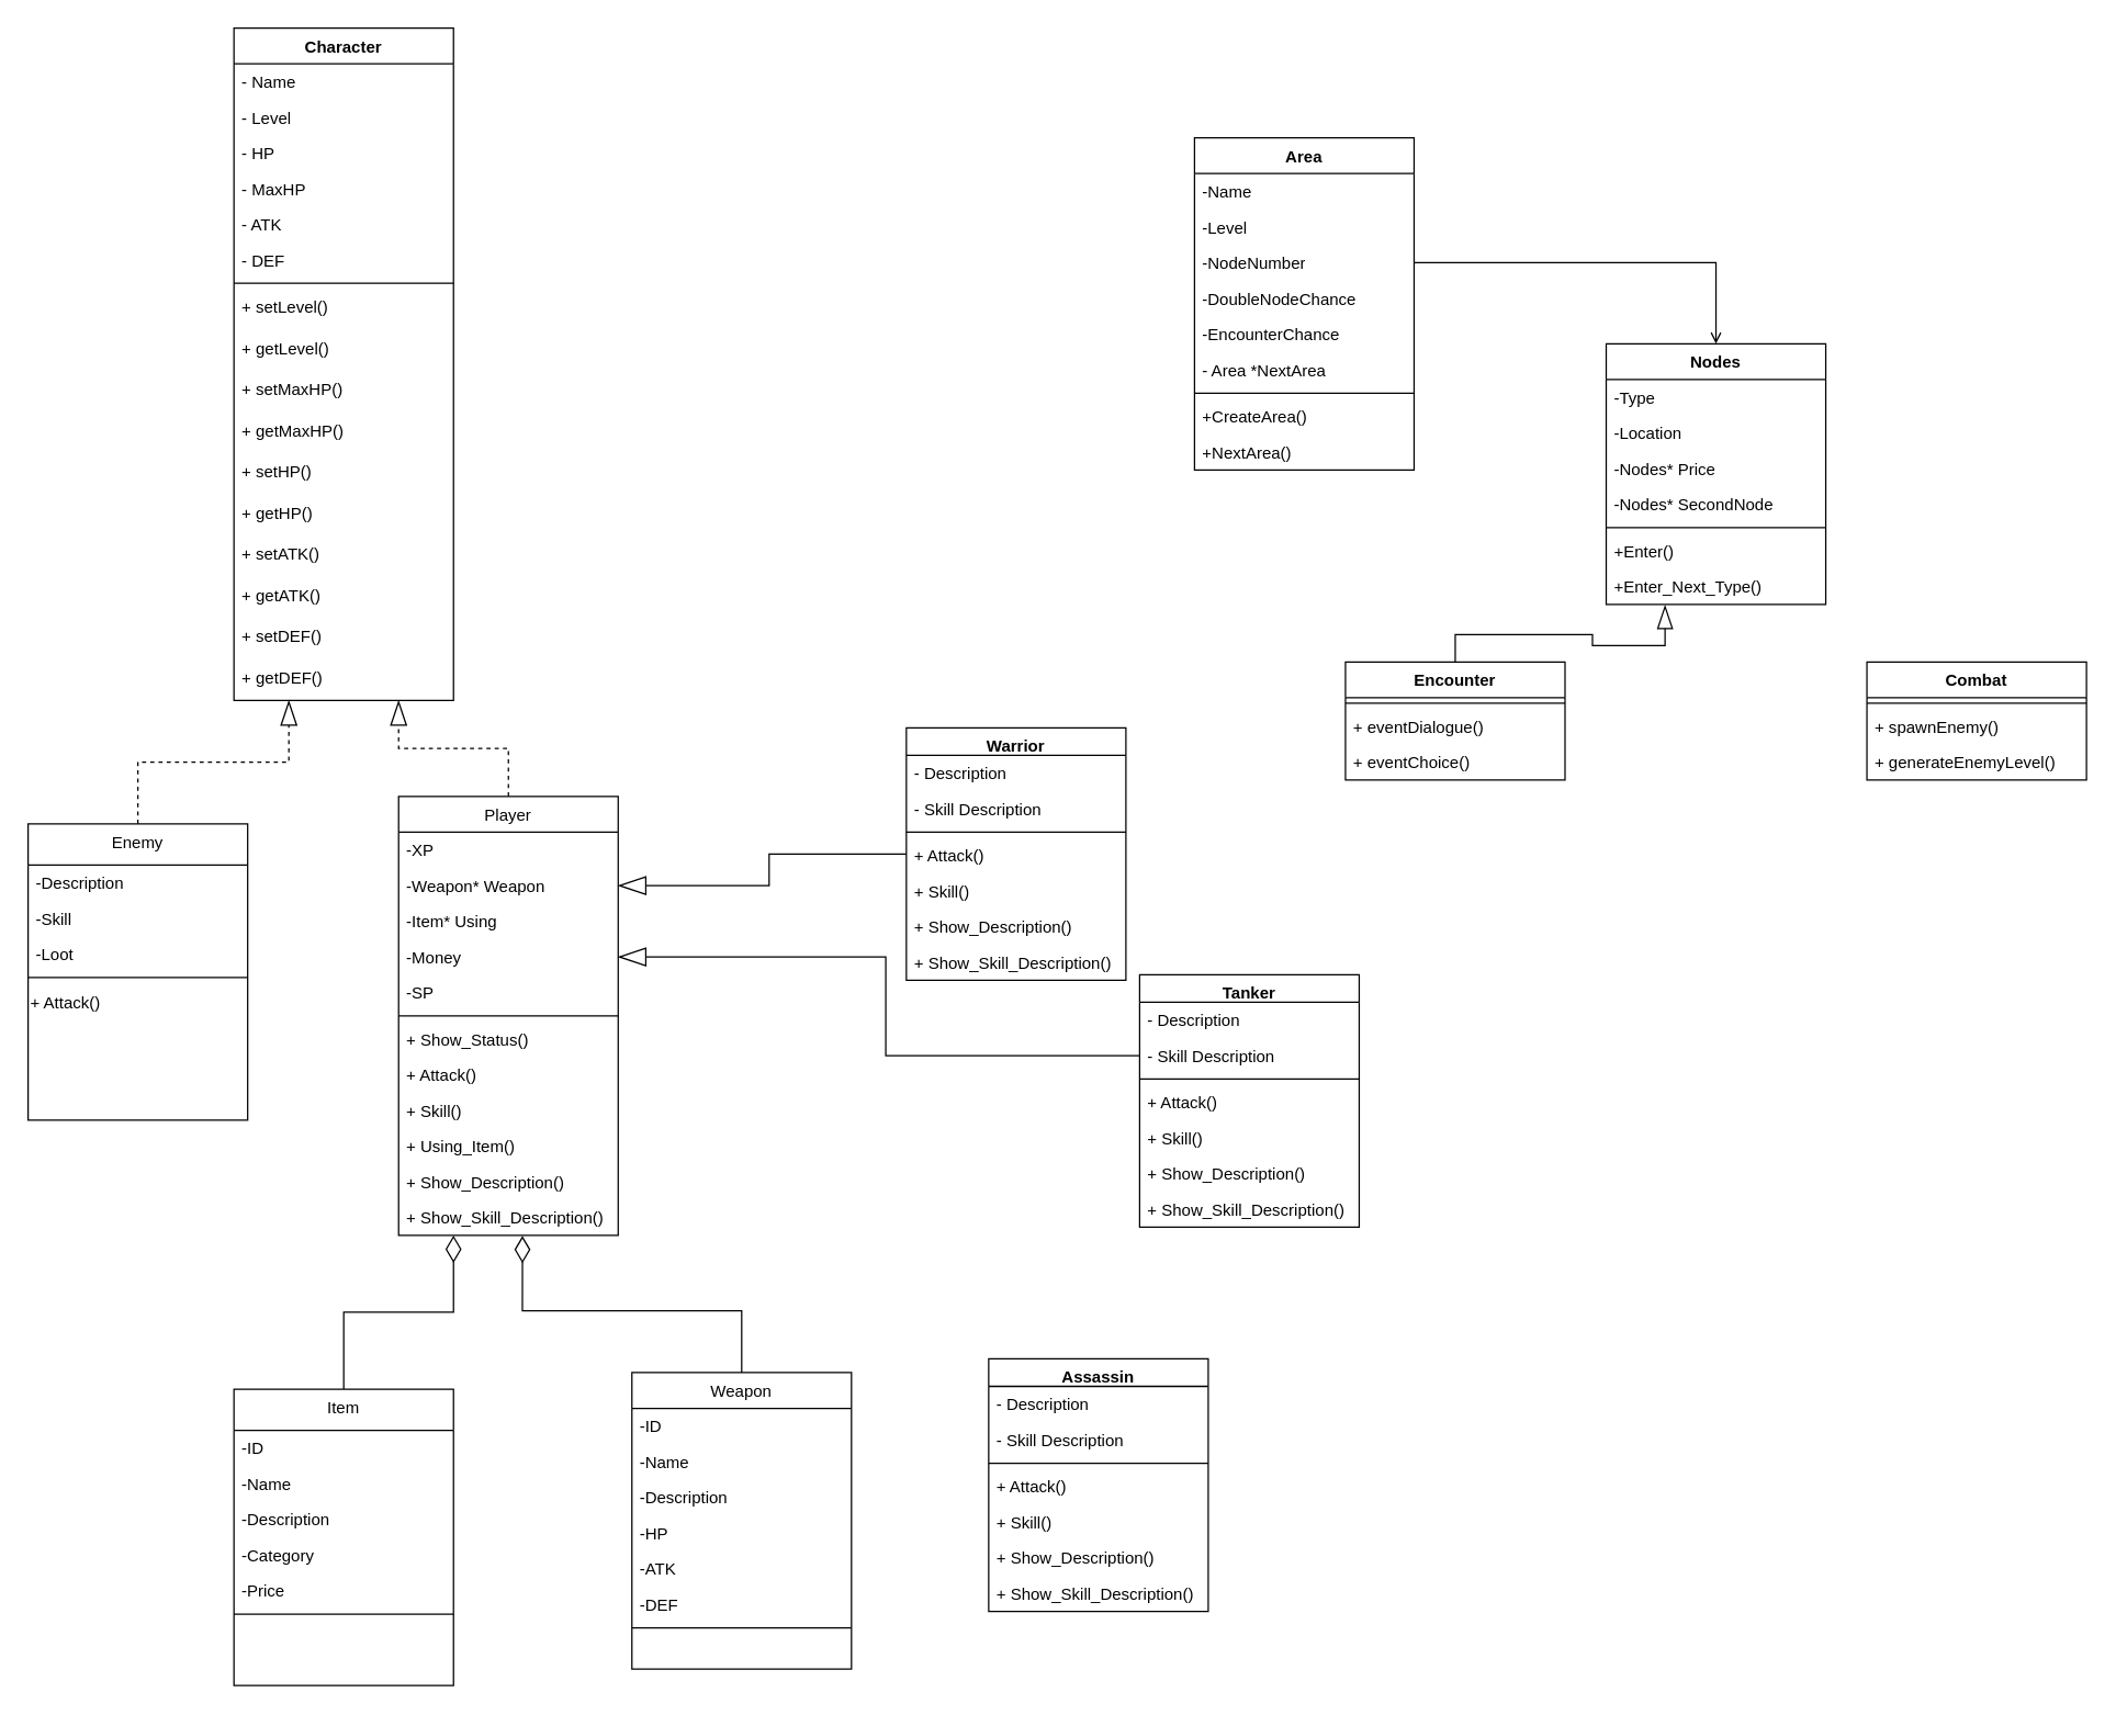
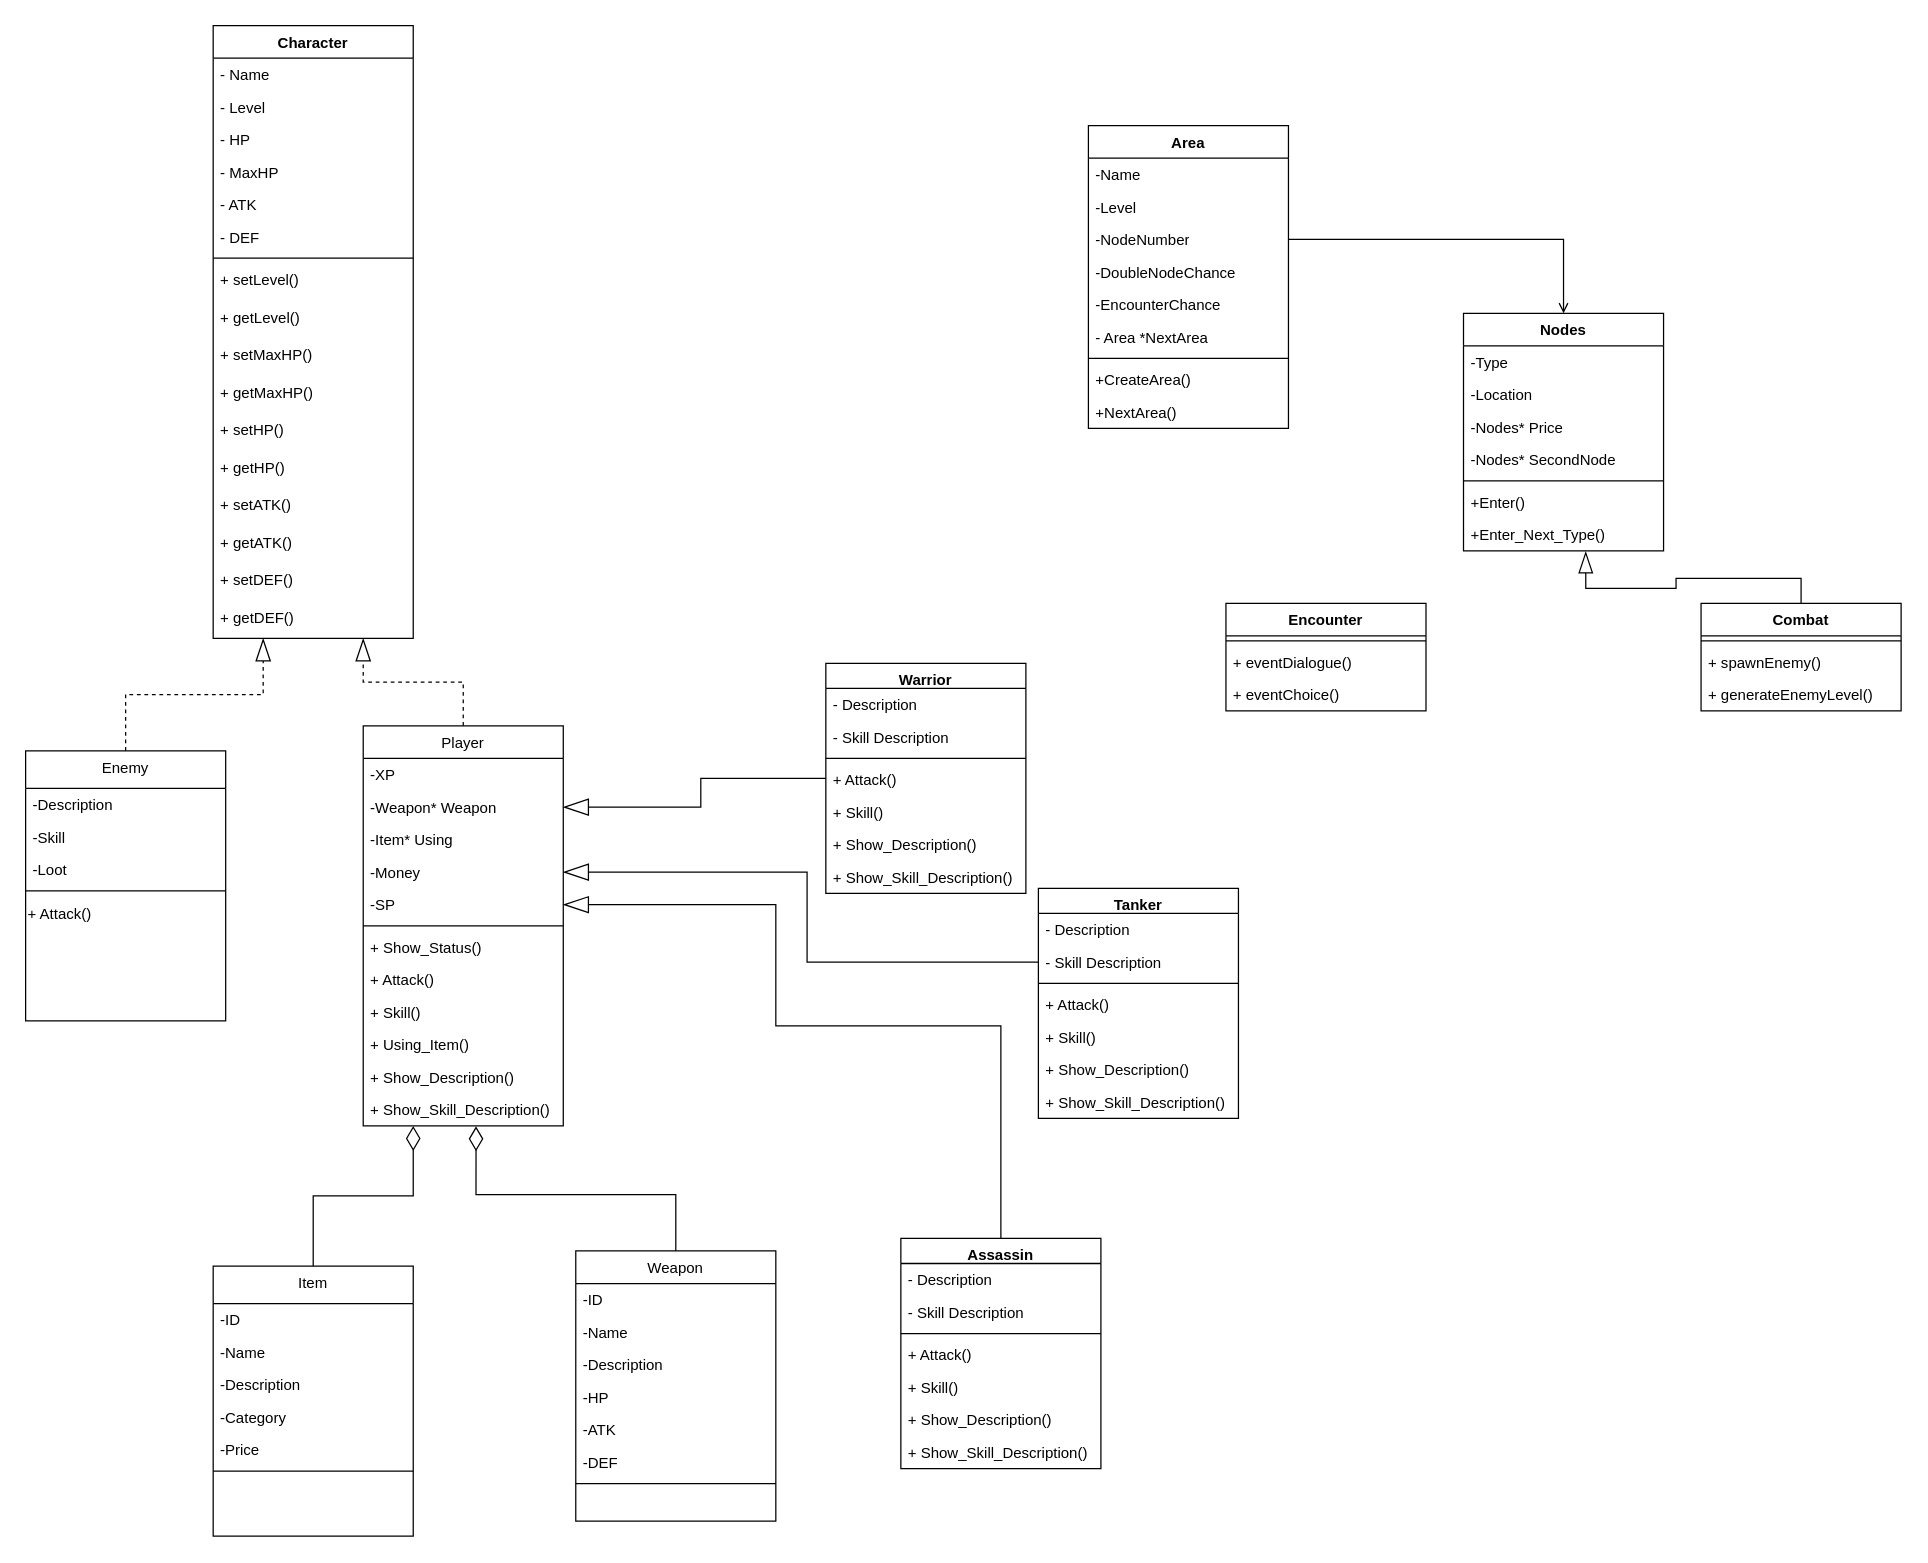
- <mxCell id="112" style="edgeStyle=orthogonalEdgeStyle;rounded=0;orthogonalLoop=1;jettySize=auto;html=1;entryX=0.268;entryY=1.02;entryDx=0;entryDy=0;entryPerimeter=0;endArrow=blockThin;endFill=0;endSize=15;" parent="1" source="103" target="65" edge="1"><mxGeometry relative="1" as="geometry" /></mxCell>
+ <mxCell id="113" style="edgeStyle=orthogonalEdgeStyle;rounded=0;orthogonalLoop=1;jettySize=auto;html=1;exitX=0.5;exitY=0;exitDx=0;exitDy=0;endArrow=blockThin;endFill=0;endSize=15;entryX=0.611;entryY=1.02;entryDx=0;entryDy=0;entryPerimeter=0;" parent="1" source="107" target="65" edge="1"><mxGeometry relative="1" as="geometry"><mxPoint x="1249" y="420" as="targetPoint" /></mxGeometry></mxCell>
+ <mxCell id="102" style="edgeStyle=orthogonalEdgeStyle;rounded=0;orthogonalLoop=1;jettySize=auto;html=1;entryX=1;entryY=0.5;entryDx=0;entryDy=0;endArrow=blockThin;endFill=0;endSize=18;exitX=0.5;exitY=0;exitDx=0;exitDy=0;jumpStyle=none;" parent="1" source="93" target="25" edge="1"><mxGeometry relative="1" as="geometry"><mxPoint x="780" y="756" as="sourcePoint" /><mxPoint x="490" y="727" as="targetPoint" /><Array as="points"><mxPoint x="800" y="820" /><mxPoint x="620" y="820" /></Array></mxGeometry></mxCell>
